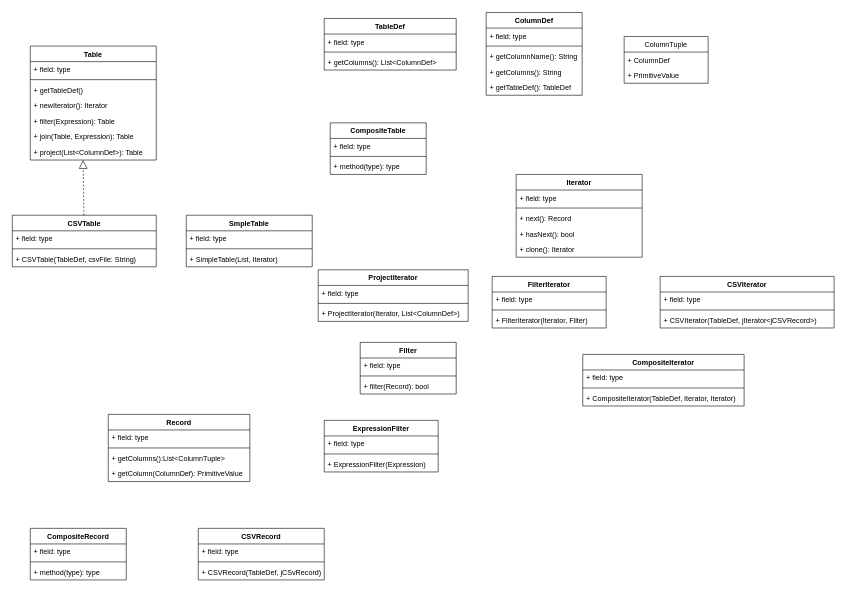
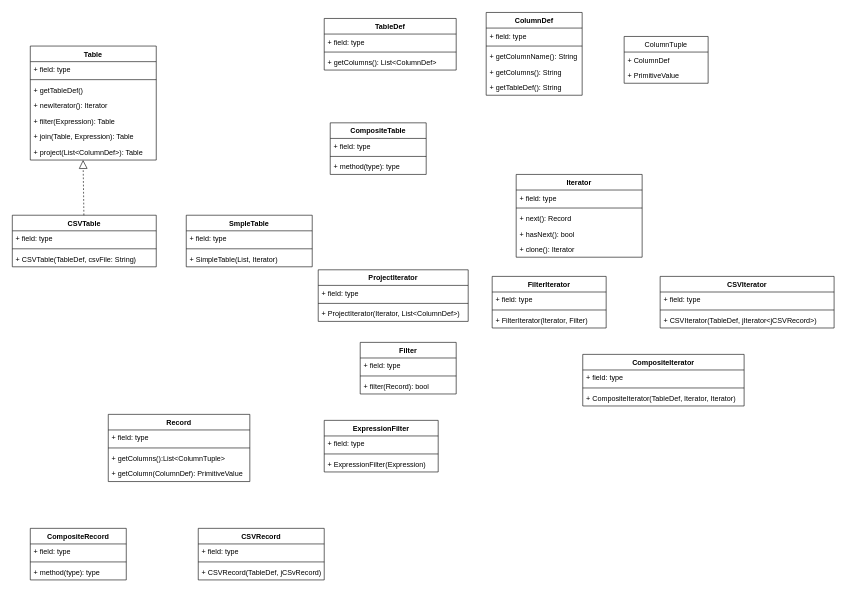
- <mxCell id="25" value="+ getTableDef(): TableDef" style="text;strokeColor=none;fillColor=none;align=left;verticalAlign=top;spacingLeft=4;spacingRight=4;overflow=hidden;rotatable=0;points=[[0,0.5],[1,0.5]];portConstraint=eastwest;" vertex="1" parent="20"><mxGeometry y="112" width="160" height="26" as="geometry" /></mxCell>
+ <mxCell id="25" value="+ getTableDef(): String" style="text;strokeColor=none;fillColor=none;align=left;verticalAlign=top;spacingLeft=4;spacingRight=4;overflow=hidden;rotatable=0;points=[[0,0.5],[1,0.5]];portConstraint=eastwest;" vertex="1" parent="20"><mxGeometry y="112" width="160" height="26" as="geometry" /></mxCell>
